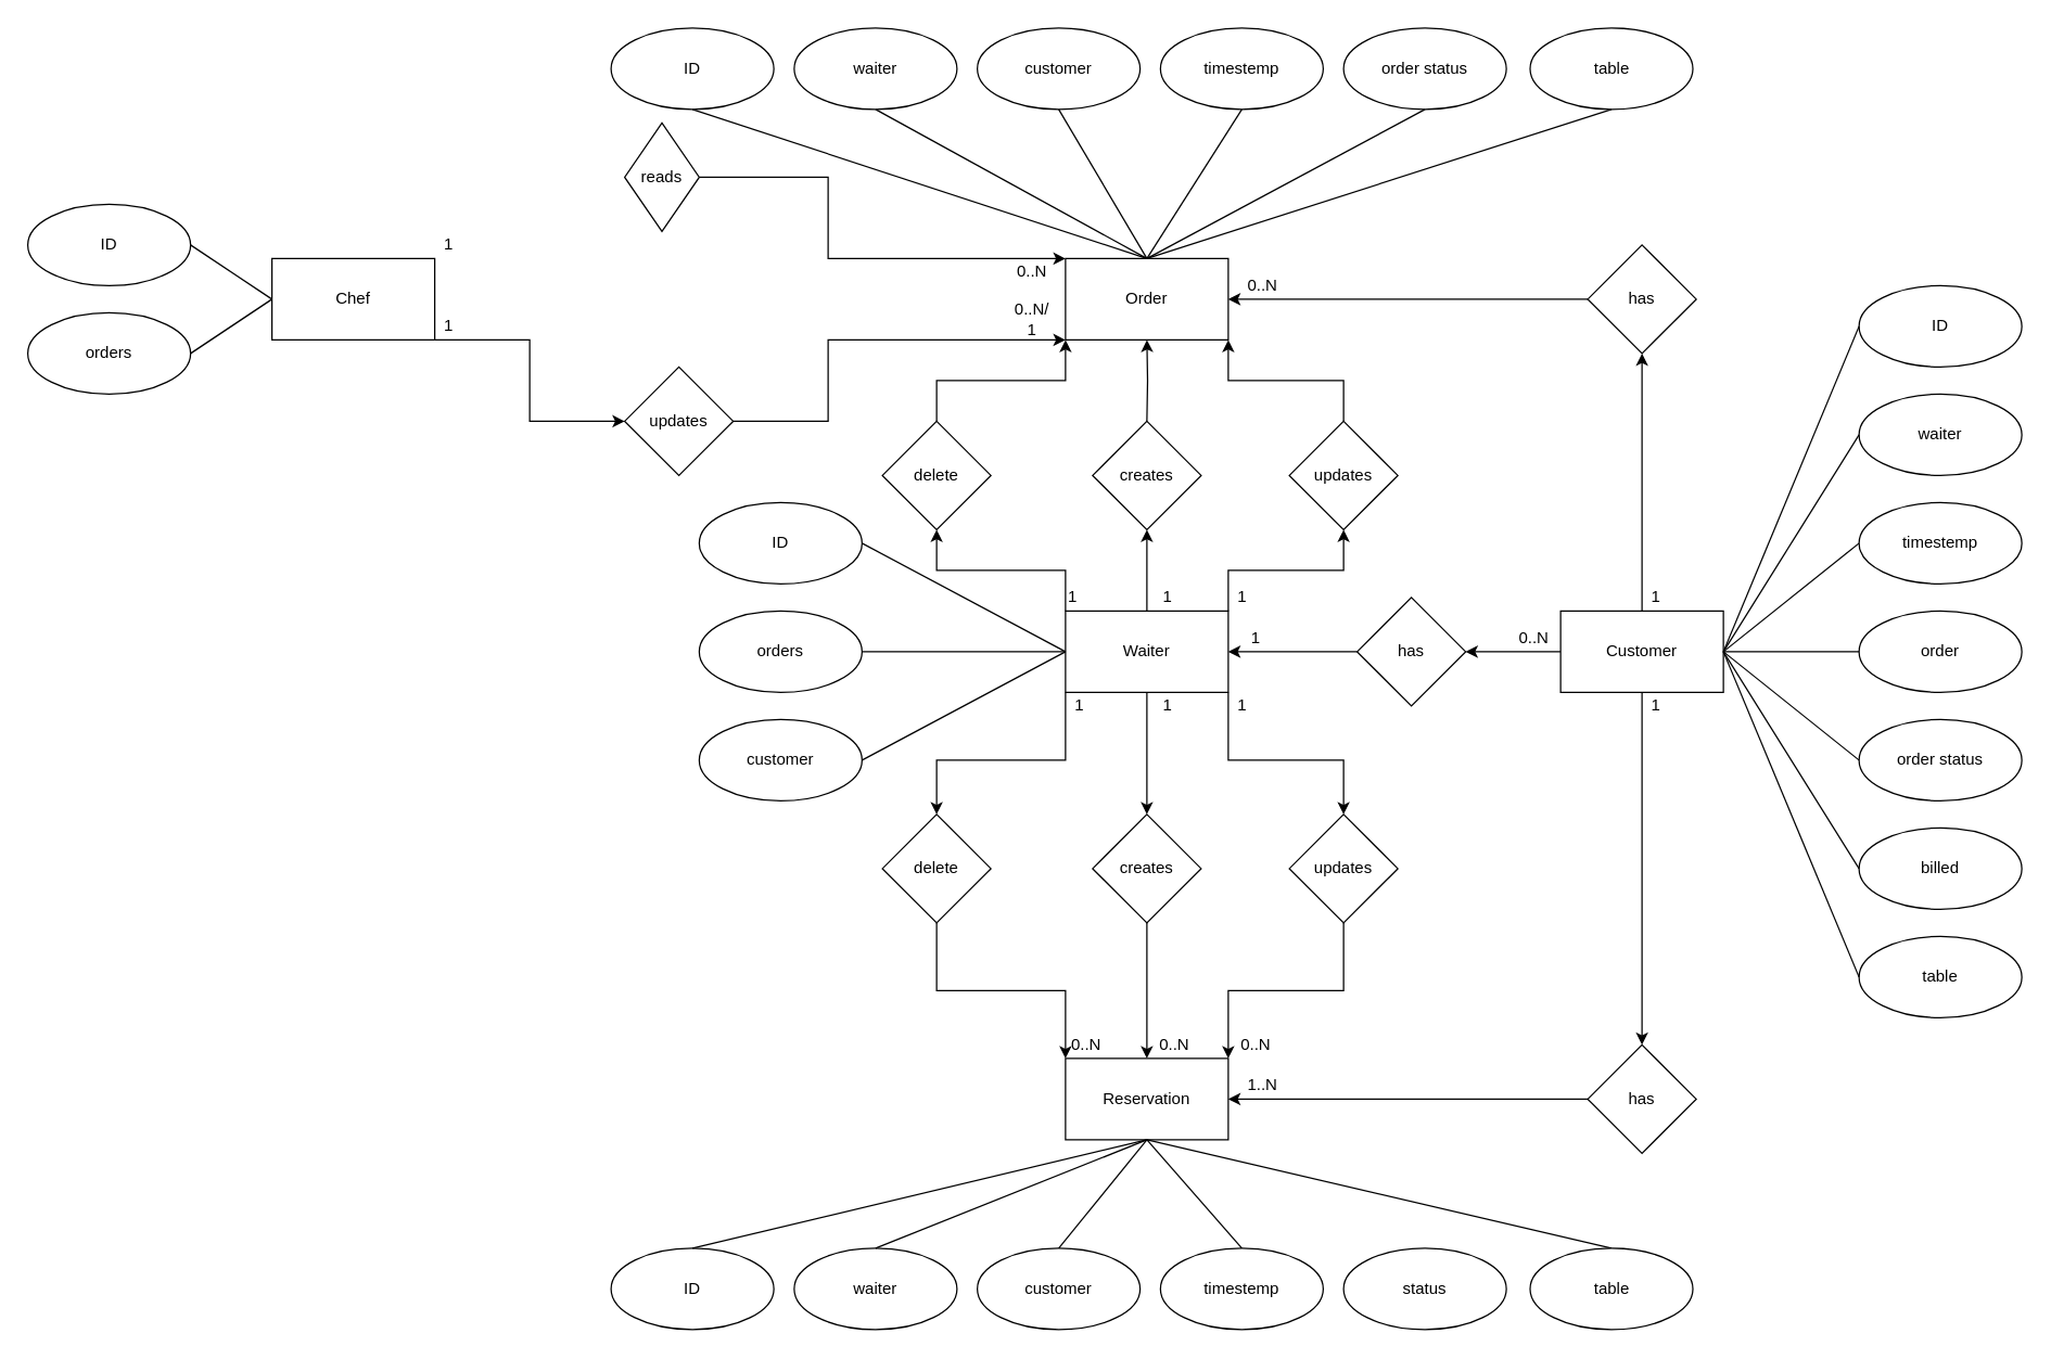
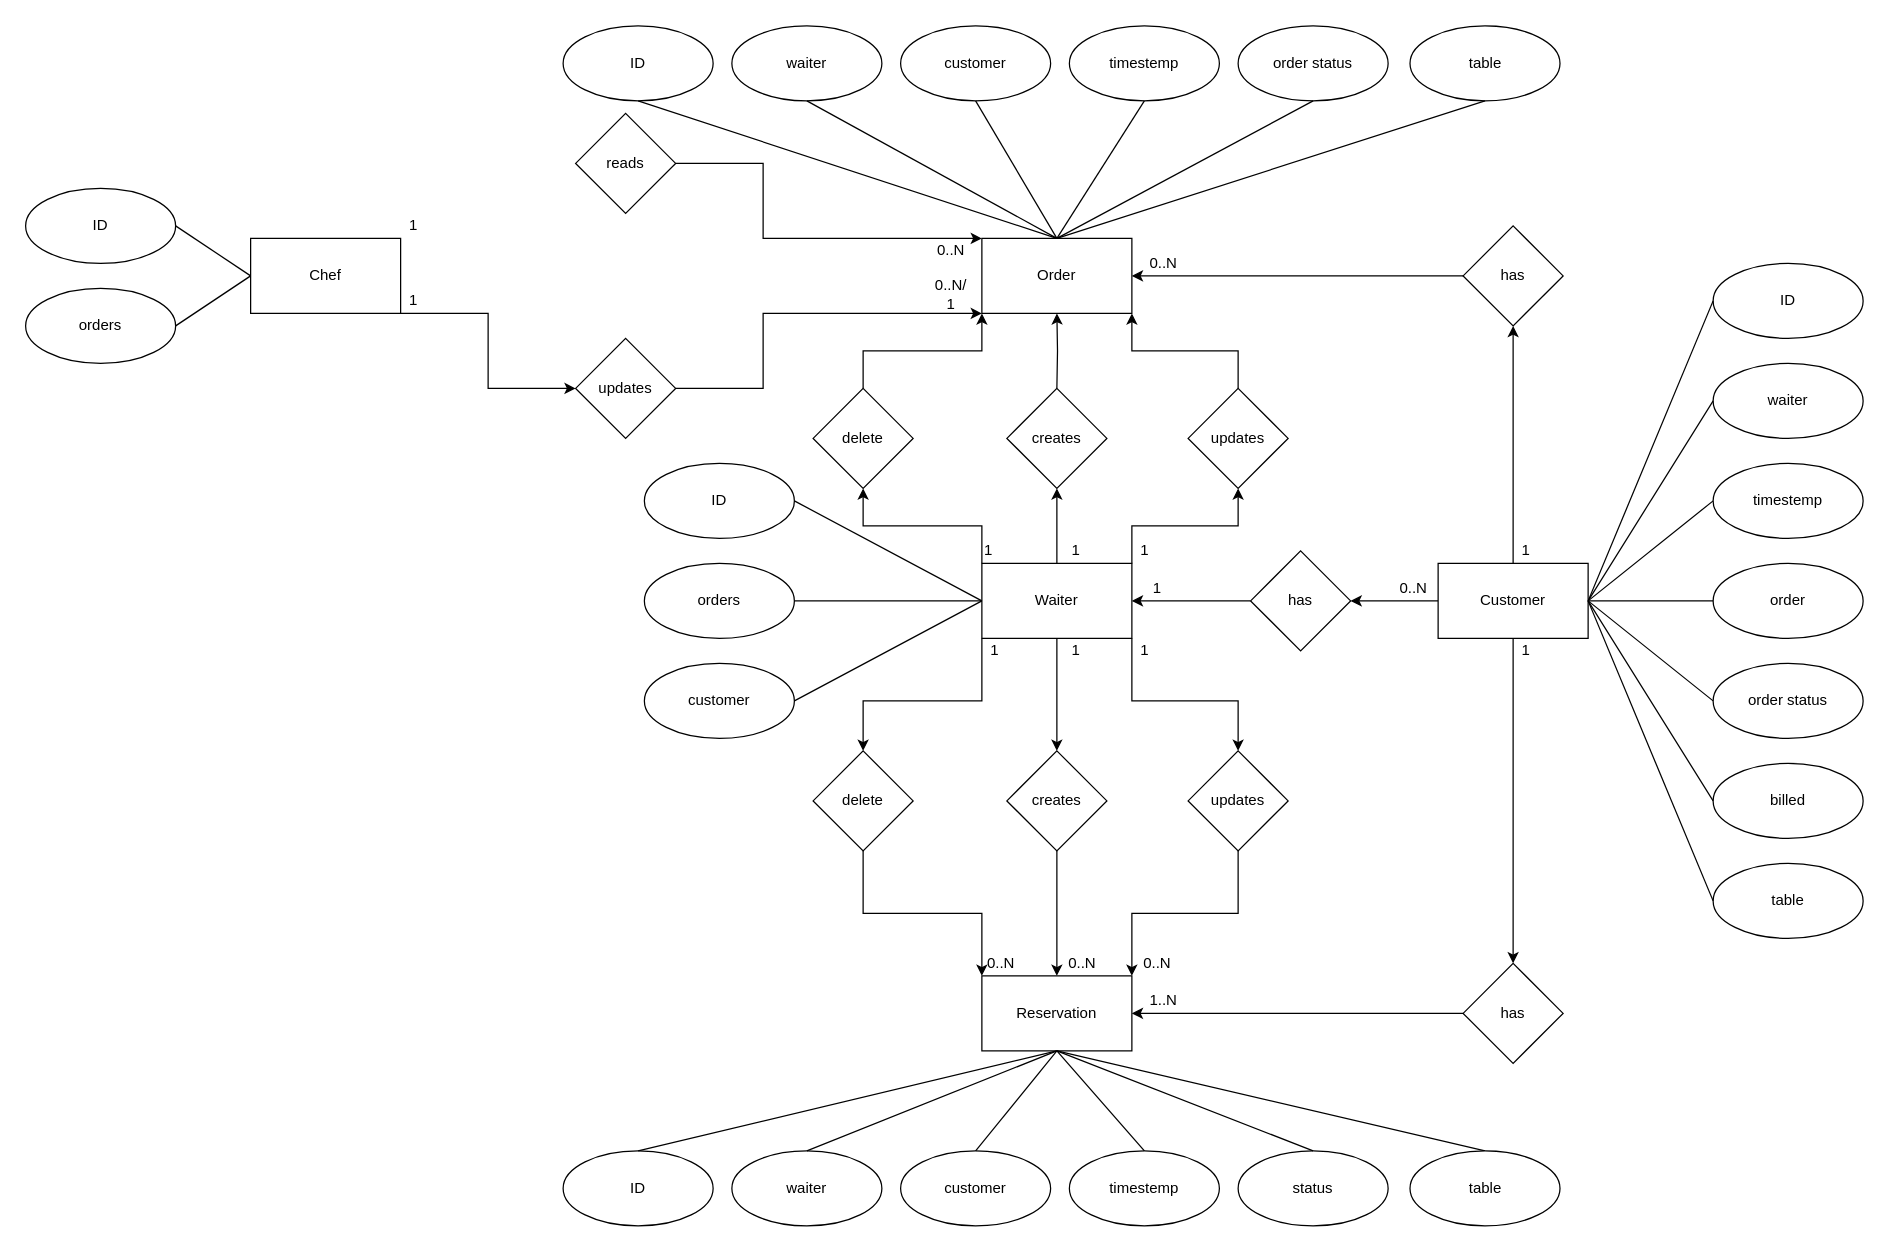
- <mxCell id="18" value="reads" style="rhombus;whiteSpace=wrap;html=1;rounded=0;" vertex="1" parent="1"><mxGeometry x="460" y="90" width="55" height="80" as="geometry" /></mxCell>
+ <mxCell id="18" value="reads" style="rhombus;whiteSpace=wrap;html=1;rounded=0;" vertex="1" parent="1"><mxGeometry x="460" y="90" width="80" height="80" as="geometry" /></mxCell>
+ <mxCell id="66" value="" style="endArrow=none;html=1;rounded=0;entryX=0.5;entryY=1;entryDx=0;entryDy=0;exitX=0.5;exitY=0;exitDx=0;exitDy=0;" edge="1" parent="1" source="64" target="26"><mxGeometry width="50" height="50" relative="1" as="geometry"><mxPoint x="980" y="920" as="sourcePoint" /><mxPoint x="1030" y="870" as="targetPoint" /></mxGeometry></mxCell>
